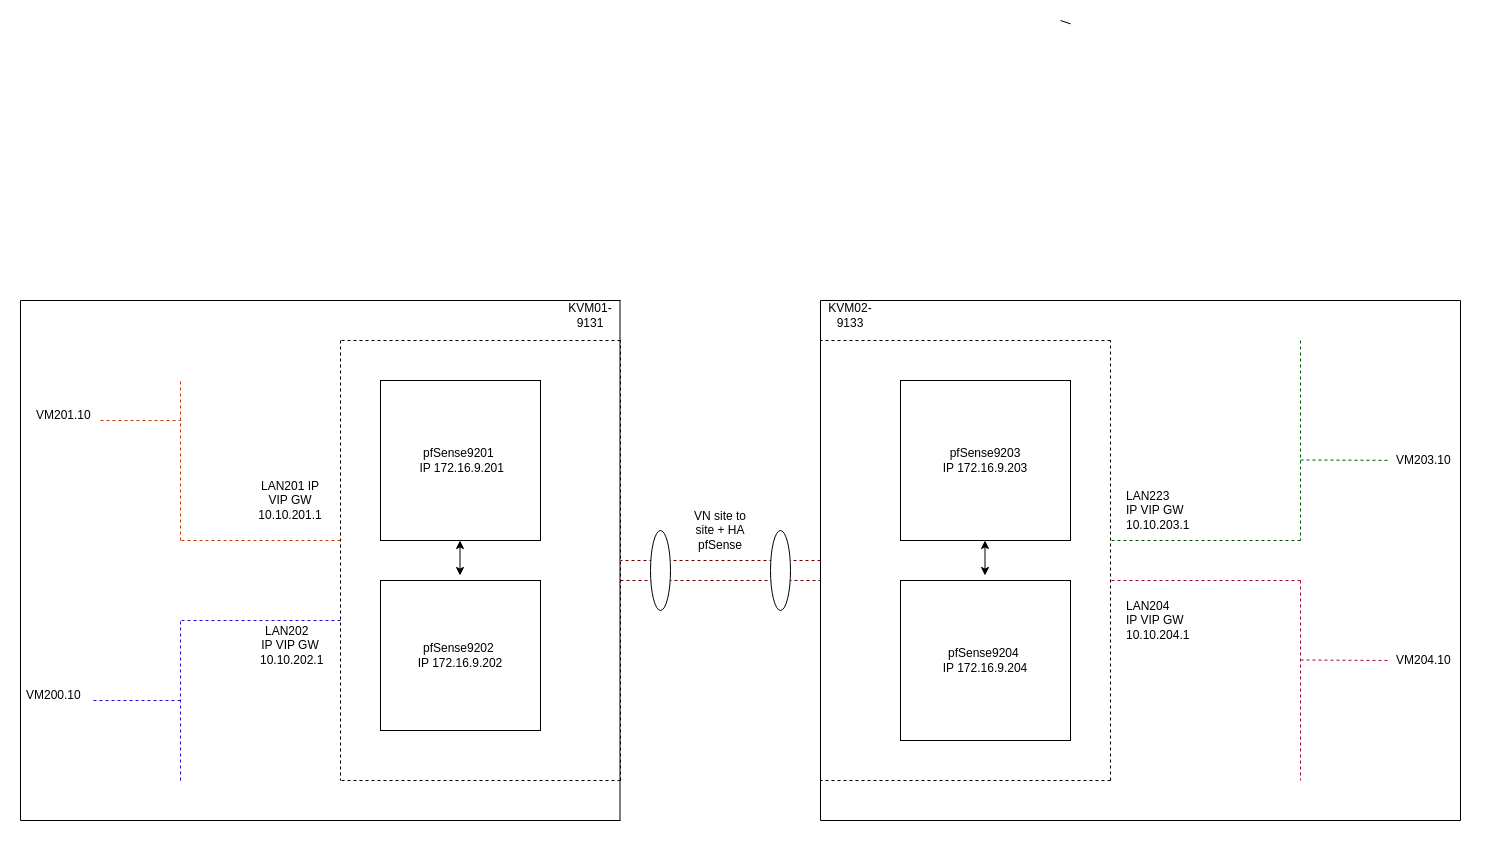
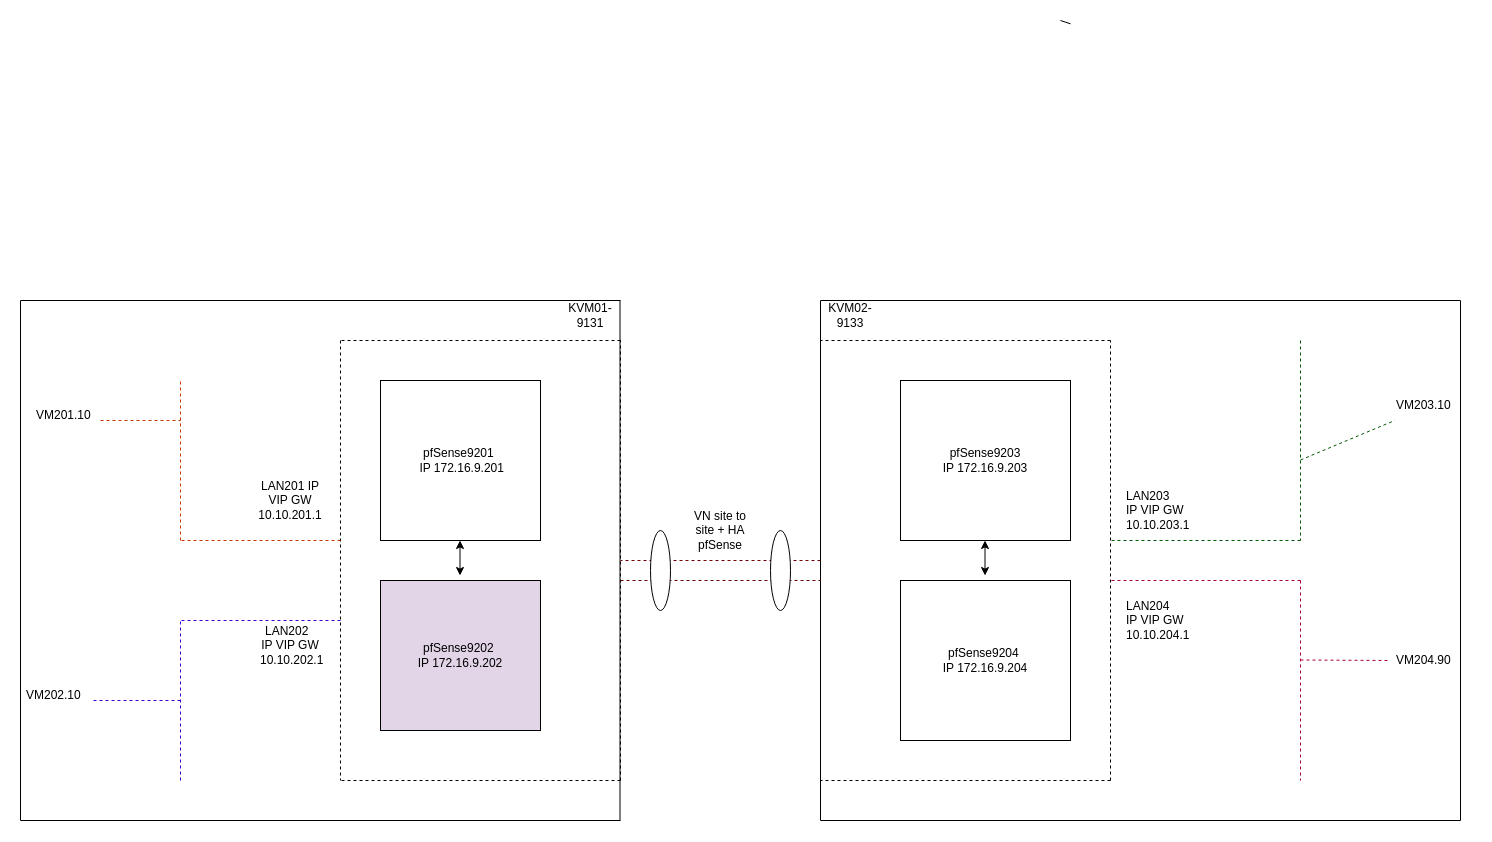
- <mxCell id="38" value="VM203.10" style="text;strokeColor=none;fillColor=none;align=left;verticalAlign=middle;spacingLeft=4;spacingRight=4;overflow=hidden;points=[[0,0.5],[1,0.5]];portConstraint=eastwest;rotatable=0;whiteSpace=wrap;html=1;" vertex="1" parent="1"><mxGeometry x="1390" y="445" width="80" height="30" as="geometry" /></mxCell>
+ <mxCell id="38" value="VM203.10" style="text;strokeColor=none;fillColor=none;align=left;verticalAlign=middle;spacingLeft=4;spacingRight=4;overflow=hidden;points=[[0,0.5],[1,0.5]];portConstraint=eastwest;rotatable=0;whiteSpace=wrap;html=1;" vertex="1" parent="1"><mxGeometry x="1390" y="390" width="80" height="30" as="geometry" /></mxCell>
- <mxCell id="34" value="LAN223&amp;nbsp;&lt;div&gt;IP VIP GW&lt;/div&gt;&lt;div&gt;10.10.203.1&lt;/div&gt;" style="text;strokeColor=none;fillColor=none;align=left;verticalAlign=middle;spacingLeft=4;spacingRight=4;overflow=hidden;points=[[0,0.5],[1,0.5]];portConstraint=eastwest;rotatable=0;whiteSpace=wrap;html=1;" vertex="1" parent="1"><mxGeometry x="1120" y="480" width="80" height="60" as="geometry" /></mxCell>
+ <mxCell id="34" value="LAN203&amp;nbsp;&lt;div&gt;IP VIP GW&lt;/div&gt;&lt;div&gt;10.10.203.1&lt;/div&gt;" style="text;strokeColor=none;fillColor=none;align=left;verticalAlign=middle;spacingLeft=4;spacingRight=4;overflow=hidden;points=[[0,0.5],[1,0.5]];portConstraint=eastwest;rotatable=0;whiteSpace=wrap;html=1;" vertex="1" parent="1"><mxGeometry x="1120" y="480" width="80" height="60" as="geometry" /></mxCell>
- <mxCell id="4" value="pfSense9202&amp;nbsp;&lt;div&gt;IP 172.16.9.202&lt;/div&gt;" style="rounded=0;whiteSpace=wrap;html=1;" vertex="1" parent="1"><mxGeometry x="380" y="580" width="160" height="150" as="geometry" /></mxCell>
+ <mxCell id="4" value="pfSense9202&amp;nbsp;&lt;div&gt;IP 172.16.9.202&lt;/div&gt;" style="rounded=0;whiteSpace=wrap;html=1;fillColor=#e1d5e7;" vertex="1" parent="1"><mxGeometry x="380" y="580" width="160" height="150" as="geometry" /></mxCell>
- <mxCell id="40" value="VM204.10" style="text;strokeColor=none;fillColor=none;align=left;verticalAlign=middle;spacingLeft=4;spacingRight=4;overflow=hidden;points=[[0,0.5],[1,0.5]];portConstraint=eastwest;rotatable=0;whiteSpace=wrap;html=1;" vertex="1" parent="1"><mxGeometry x="1390" y="645" width="80" height="30" as="geometry" /></mxCell>
+ <mxCell id="40" value="VM204.90" style="text;strokeColor=none;fillColor=none;align=left;verticalAlign=middle;spacingLeft=4;spacingRight=4;overflow=hidden;points=[[0,0.5],[1,0.5]];portConstraint=eastwest;rotatable=0;whiteSpace=wrap;html=1;" vertex="1" parent="1"><mxGeometry x="1390" y="645" width="80" height="30" as="geometry" /></mxCell>
- <mxCell id="27" value="VM200.10" style="text;strokeColor=none;fillColor=none;align=left;verticalAlign=middle;spacingLeft=4;spacingRight=4;overflow=hidden;points=[[0,0.5],[1,0.5]];portConstraint=eastwest;rotatable=0;whiteSpace=wrap;html=1;" vertex="1" parent="1"><mxGeometry x="20" y="680" width="70" height="30" as="geometry" /></mxCell>
+ <mxCell id="27" value="VM202.10" style="text;strokeColor=none;fillColor=none;align=left;verticalAlign=middle;spacingLeft=4;spacingRight=4;overflow=hidden;points=[[0,0.5],[1,0.5]];portConstraint=eastwest;rotatable=0;whiteSpace=wrap;html=1;" vertex="1" parent="1"><mxGeometry x="20" y="680" width="70" height="30" as="geometry" /></mxCell>
